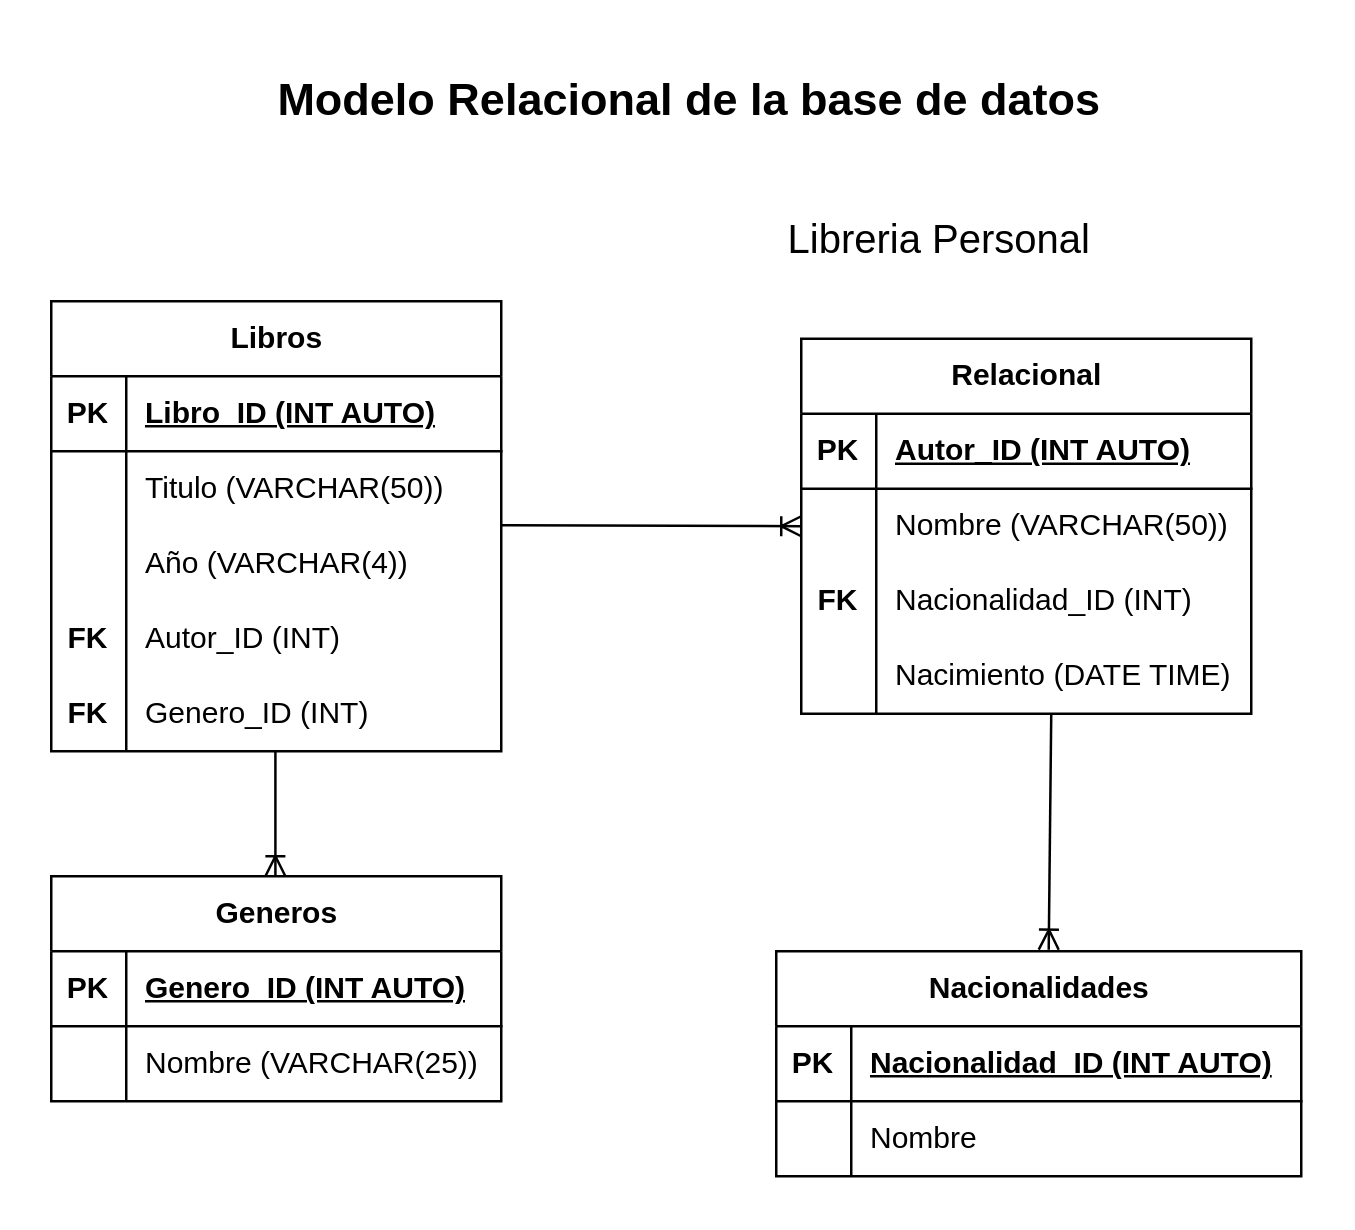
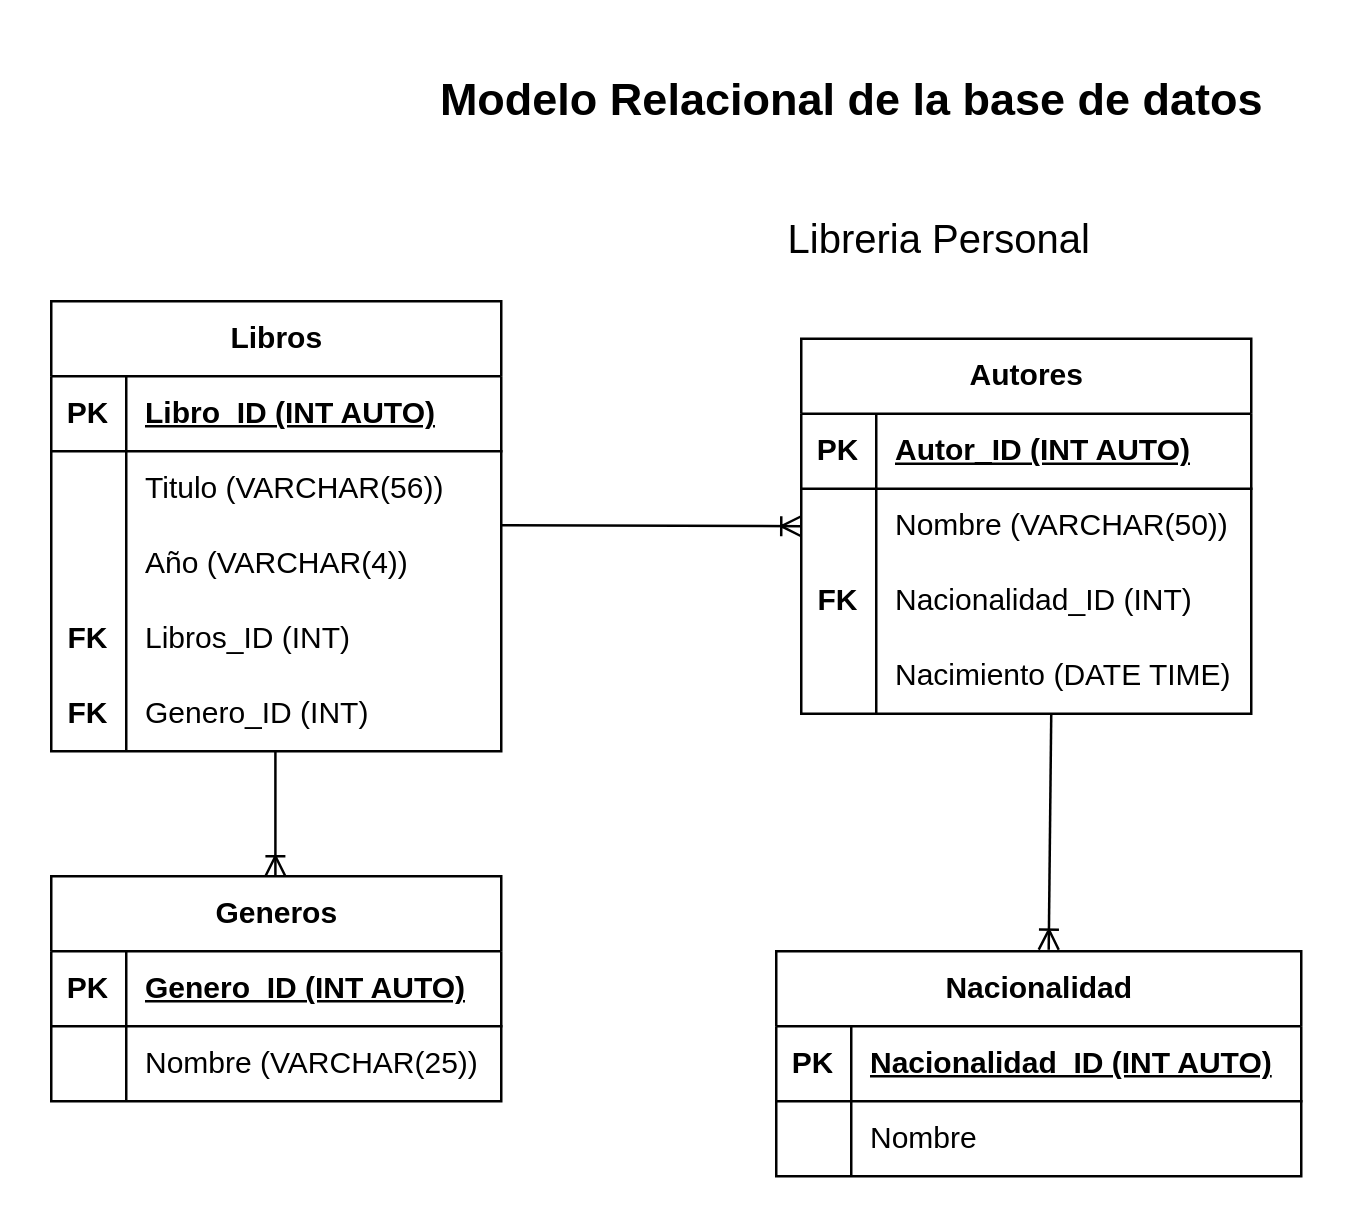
- <mxCell id="48" value="&lt;b&gt;&lt;font style=&quot;font-size: 18px;&quot;&gt;Modelo Relacional de la base de datos&lt;/font&gt;&lt;/b&gt;" style="text;html=1;align=center;verticalAlign=middle;resizable=0;points=[];autosize=1;strokeColor=none;fillColor=none;" vertex="1" parent="1"><mxGeometry x="100" y="20" width="350" height="40" as="geometry" /></mxCell>
+ <mxCell id="48" value="&lt;b&gt;&lt;font style=&quot;font-size: 18px;&quot;&gt;Modelo Relacional de la base de datos&lt;/font&gt;&lt;/b&gt;" style="text;html=1;align=center;verticalAlign=middle;resizable=0;points=[];autosize=1;strokeColor=none;fillColor=none;" vertex="1" parent="1"><mxGeometry x="165" y="20" width="350" height="40" as="geometry" /></mxCell>
- <mxCell id="32" value="Relacional" style="shape=table;startSize=30;container=1;collapsible=1;childLayout=tableLayout;fixedRows=1;rowLines=0;fontStyle=1;align=center;resizeLast=1;html=1;" vertex="1" parent="1"><mxGeometry x="320" y="135" width="180" height="150" as="geometry" /></mxCell>
+ <mxCell id="32" value="Autores" style="shape=table;startSize=30;container=1;collapsible=1;childLayout=tableLayout;fixedRows=1;rowLines=0;fontStyle=1;align=center;resizeLast=1;html=1;" vertex="1" parent="1"><mxGeometry x="320" y="135" width="180" height="150" as="geometry" /></mxCell>
- <mxCell id="8" value="Titulo (VARCHAR(50))" style="shape=partialRectangle;connectable=0;fillColor=none;top=0;left=0;bottom=0;right=0;align=left;spacingLeft=6;overflow=hidden;whiteSpace=wrap;html=1;" vertex="1" parent="6"><mxGeometry x="30" width="150" height="30" as="geometry"><mxRectangle width="150" height="30" as="alternateBounds" /></mxGeometry></mxCell>
+ <mxCell id="8" value="Titulo (VARCHAR(56))" style="shape=partialRectangle;connectable=0;fillColor=none;top=0;left=0;bottom=0;right=0;align=left;spacingLeft=6;overflow=hidden;whiteSpace=wrap;html=1;" vertex="1" parent="6"><mxGeometry x="30" width="150" height="30" as="geometry"><mxRectangle width="150" height="30" as="alternateBounds" /></mxGeometry></mxCell>
- <mxCell id="14" value="Autor_ID (INT)" style="shape=partialRectangle;connectable=0;fillColor=none;top=0;left=0;bottom=0;right=0;align=left;spacingLeft=6;overflow=hidden;whiteSpace=wrap;html=1;" vertex="1" parent="12"><mxGeometry x="30" width="150" height="30" as="geometry"><mxRectangle width="150" height="30" as="alternateBounds" /></mxGeometry></mxCell>
+ <mxCell id="14" value="Libros_ID (INT)" style="shape=partialRectangle;connectable=0;fillColor=none;top=0;left=0;bottom=0;right=0;align=left;spacingLeft=6;overflow=hidden;whiteSpace=wrap;html=1;" vertex="1" parent="12"><mxGeometry x="30" width="150" height="30" as="geometry"><mxRectangle width="150" height="30" as="alternateBounds" /></mxGeometry></mxCell>
- <mxCell id="18" value="Nacionalidades" style="shape=table;startSize=30;container=1;collapsible=1;childLayout=tableLayout;fixedRows=1;rowLines=0;fontStyle=1;align=center;resizeLast=1;html=1;" vertex="1" parent="1"><mxGeometry x="310" y="380" width="210" height="90" as="geometry" /></mxCell>
+ <mxCell id="18" value="Nacionalidad" style="shape=table;startSize=30;container=1;collapsible=1;childLayout=tableLayout;fixedRows=1;rowLines=0;fontStyle=1;align=center;resizeLast=1;html=1;" vertex="1" parent="1"><mxGeometry x="310" y="380" width="210" height="90" as="geometry" /></mxCell>
